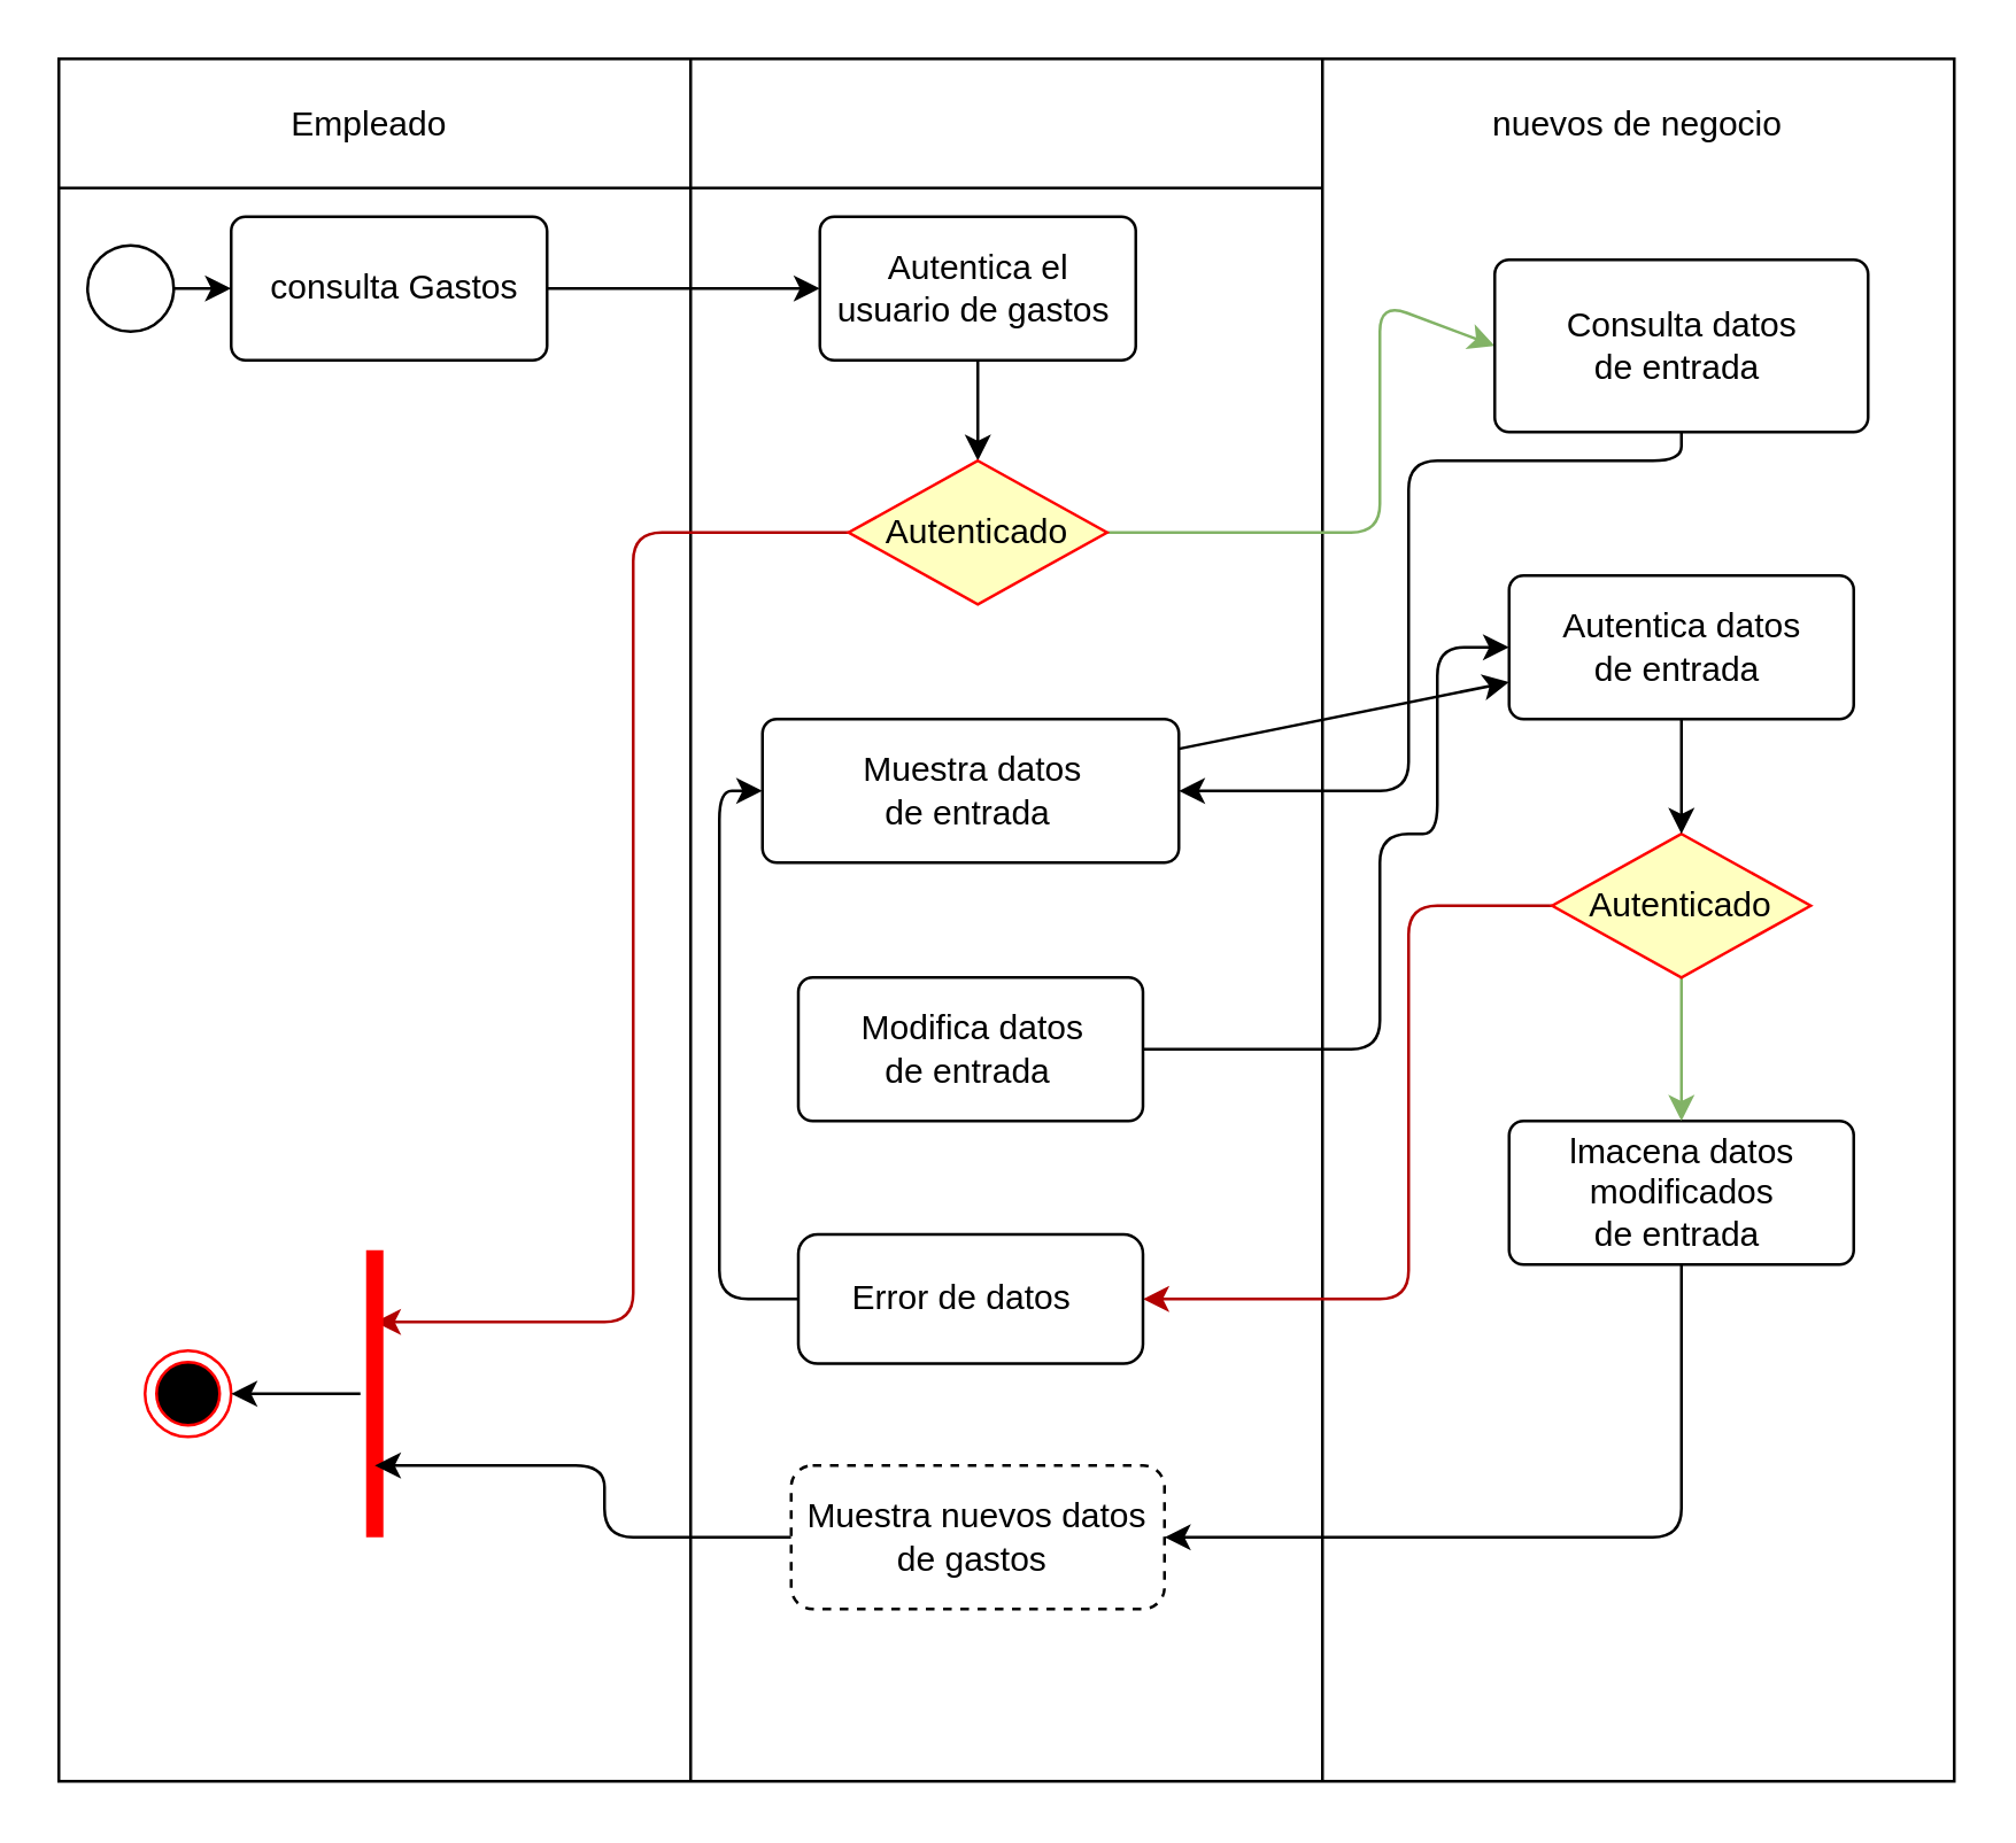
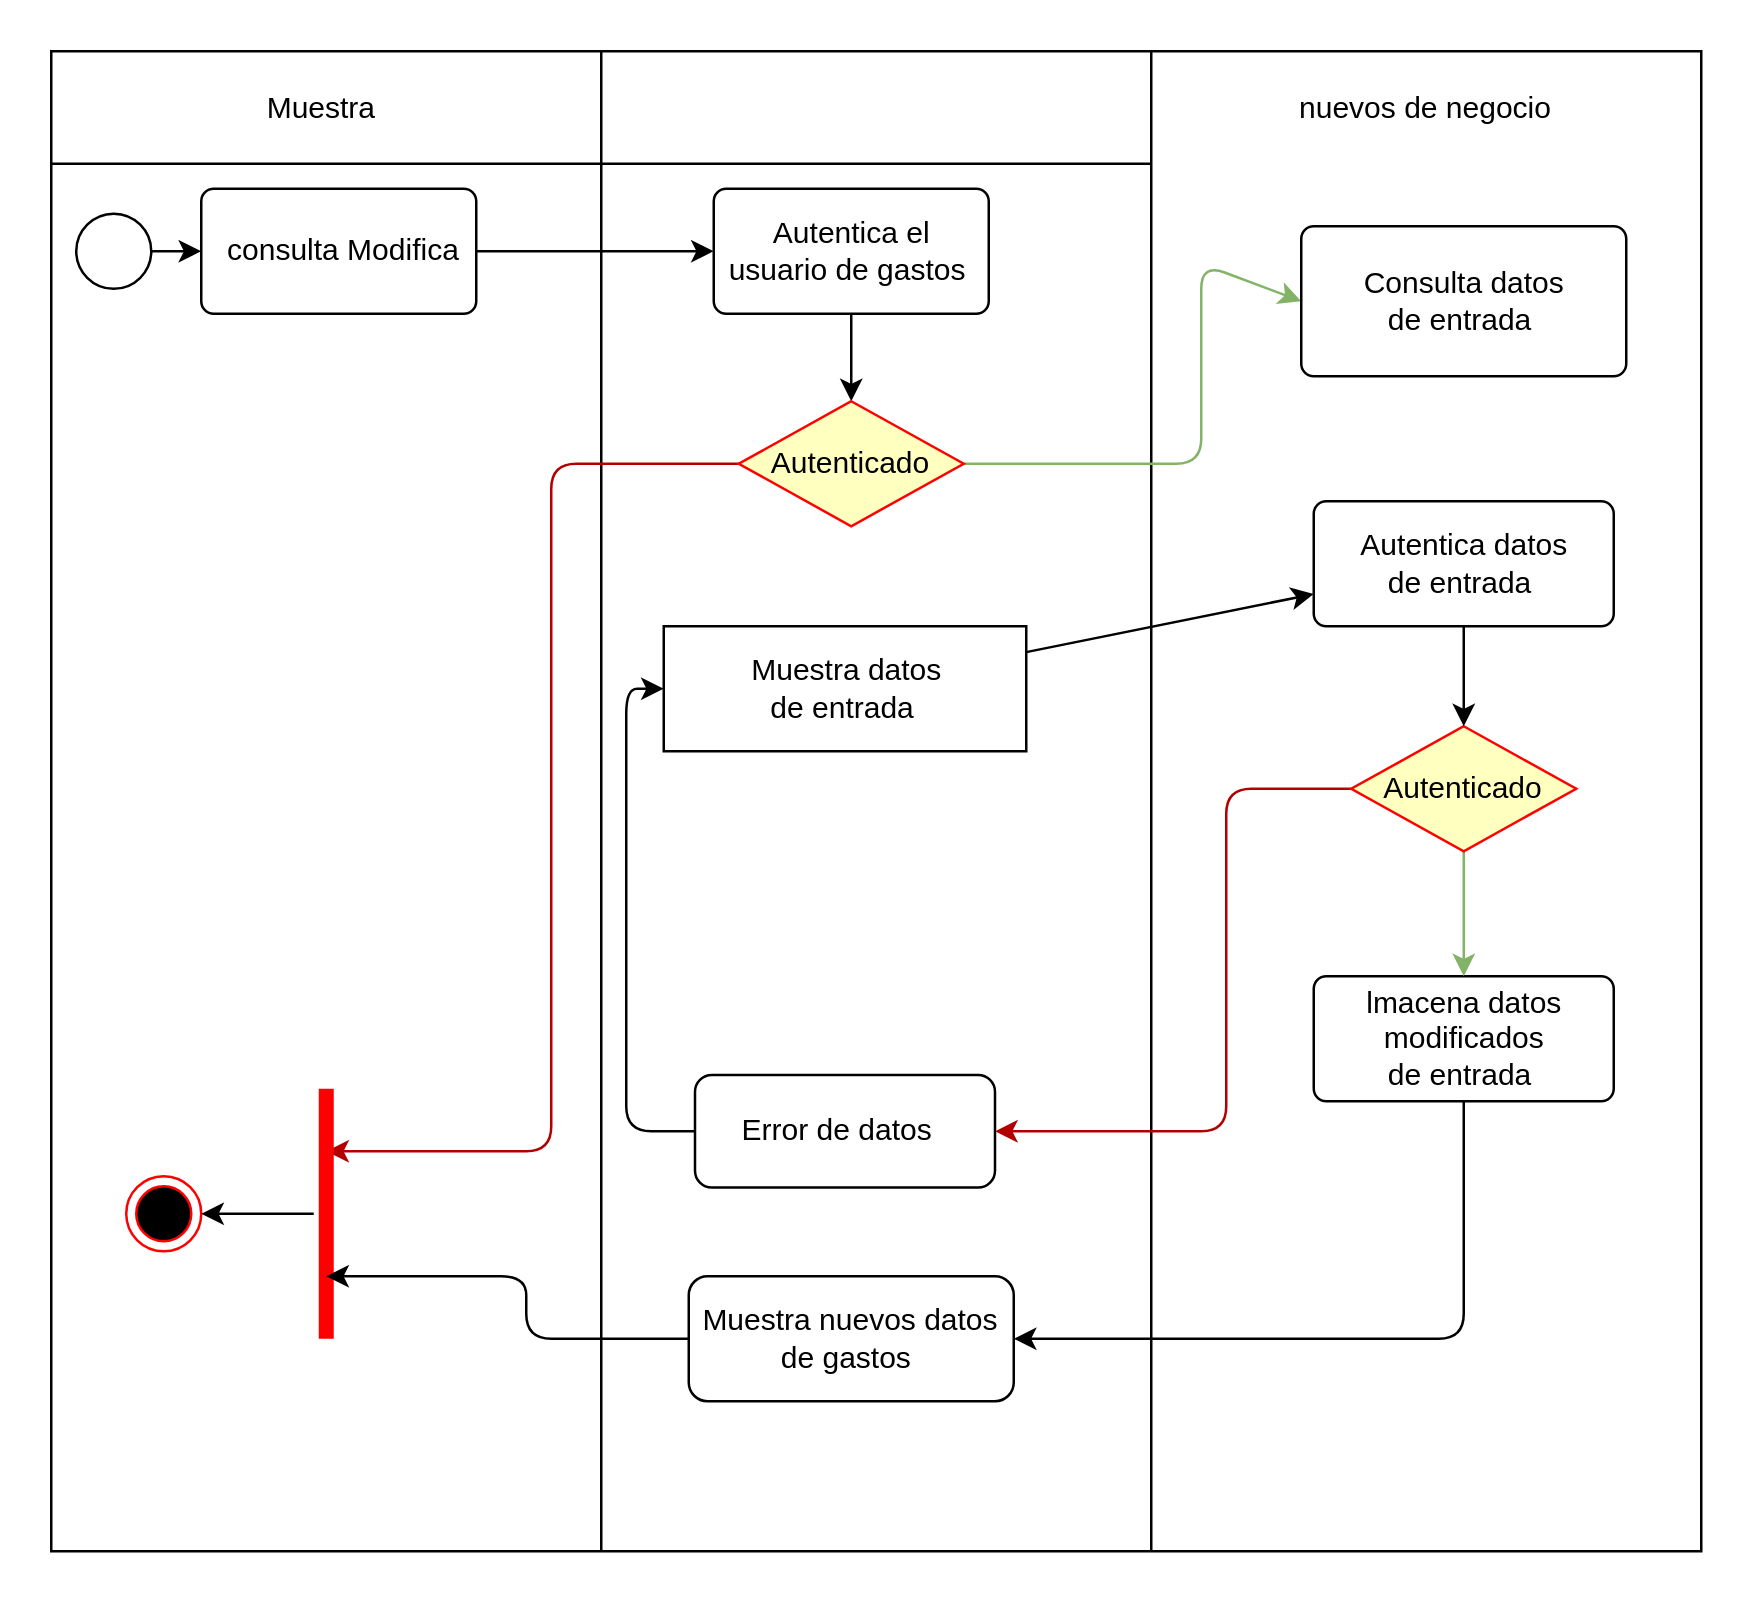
- <mxCell id="4" value="Empleado&amp;nbsp;" style="shape=partialRectangle;html=1;whiteSpace=wrap;connectable=0;overflow=hidden;fillColor=none;top=0;left=0;bottom=0;right=0;pointerEvents=1;" vertex="1" parent="3"><mxGeometry width="220" height="45" as="geometry"><mxRectangle width="220" height="45" as="alternateBounds" /></mxGeometry></mxCell>
+ <mxCell id="4" value="Muestra&amp;nbsp;" style="shape=partialRectangle;html=1;whiteSpace=wrap;connectable=0;overflow=hidden;fillColor=none;top=0;left=0;bottom=0;right=0;pointerEvents=1;" vertex="1" parent="3"><mxGeometry width="220" height="45" as="geometry"><mxRectangle width="220" height="45" as="alternateBounds" /></mxGeometry></mxCell>
- <mxCell id="14" value="&lt;span style=&quot;color: rgb(0 , 0 , 0)&quot;&gt;&amp;nbsp;consulta Gastos&lt;/span&gt;" style="html=1;align=center;verticalAlign=middle;rounded=1;absoluteArcSize=1;arcSize=10;dashed=0;fillColor=#FFFFFF;" vertex="1" parent="1"><mxGeometry x="80" y="75" width="110" height="50" as="geometry" /></mxCell>
+ <mxCell id="14" value="&lt;span style=&quot;color: rgb(0 , 0 , 0)&quot;&gt;&amp;nbsp;consulta Modifica&lt;/span&gt;" style="html=1;align=center;verticalAlign=middle;rounded=1;absoluteArcSize=1;arcSize=10;dashed=0;fillColor=#FFFFFF;" vertex="1" parent="1"><mxGeometry x="80" y="75" width="110" height="50" as="geometry" /></mxCell>
- <mxCell id="22" style="edgeStyle=none;html=1;entryX=1;entryY=0.5;entryDx=0;entryDy=0;fontColor=#FFFFFF;exitX=0.5;exitY=1;exitDx=0;exitDy=0;" edge="1" parent="1" source="23" target="27"><mxGeometry relative="1" as="geometry"><Array as="points"><mxPoint x="585" y="160" /><mxPoint x="490" y="160" /><mxPoint x="490" y="275" /></Array></mxGeometry></mxCell>
- <mxCell id="27" value="&lt;font color=&quot;#000000&quot;&gt;Muestra datos &lt;br&gt;de entrada&amp;nbsp;&lt;/font&gt;" style="html=1;align=center;verticalAlign=middle;rounded=1;absoluteArcSize=1;arcSize=10;dashed=0;fillColor=#FFFFFF;" vertex="1" parent="1"><mxGeometry x="265" y="250" width="145" height="50" as="geometry" /></mxCell>
+ <mxCell id="27" value="&lt;font color=&quot;#000000&quot;&gt;Muestra datos &lt;br&gt;de entrada&amp;nbsp;&lt;/font&gt;" style="html=1;align=center;verticalAlign=middle;absoluteArcSize=1;arcSize=10;dashed=0;fillColor=#FFFFFF;rounded=0;" vertex="1" parent="1"><mxGeometry x="265" y="250" width="145" height="50" as="geometry" /></mxCell>
- <mxCell id="24" style="edgeStyle=none;html=1;entryX=0;entryY=0.5;entryDx=0;entryDy=0;" edge="1" parent="1" source="25" target="36"><mxGeometry relative="1" as="geometry"><Array as="points"><mxPoint x="480" y="365" /><mxPoint x="480" y="290" /><mxPoint x="500" y="290" /><mxPoint x="500" y="225" /></Array></mxGeometry></mxCell>
- <mxCell id="25" value="&lt;font color=&quot;#000000&quot;&gt;Modifica datos &lt;br&gt;de entrada&amp;nbsp;&lt;/font&gt;" style="html=1;align=center;verticalAlign=middle;rounded=1;absoluteArcSize=1;arcSize=10;dashed=0;fillColor=#FFFFFF;" vertex="1" parent="1"><mxGeometry x="277.5" y="340" width="120" height="50" as="geometry" /></mxCell>
- <mxCell id="42" value="Muestra nuevos datos de gastos&amp;nbsp;" style="whiteSpace=wrap;html=1;fillColor=#FFFFFF;fontColor=#000000;rounded=1;dashed=1;" vertex="1" parent="1"><mxGeometry x="275" y="510" width="130" height="50" as="geometry" /></mxCell>
+ <mxCell id="42" value="Muestra nuevos datos de gastos&amp;nbsp;" style="whiteSpace=wrap;html=1;fillColor=#FFFFFF;fontColor=#000000;rounded=1;" vertex="1" parent="1"><mxGeometry x="275" y="510" width="130" height="50" as="geometry" /></mxCell>
